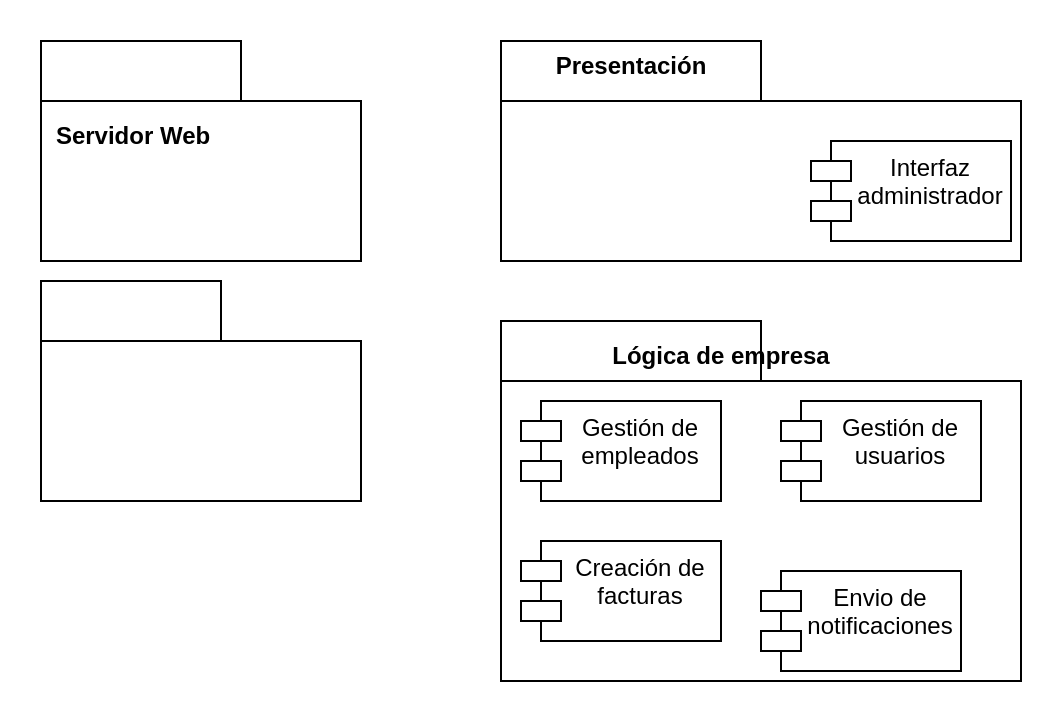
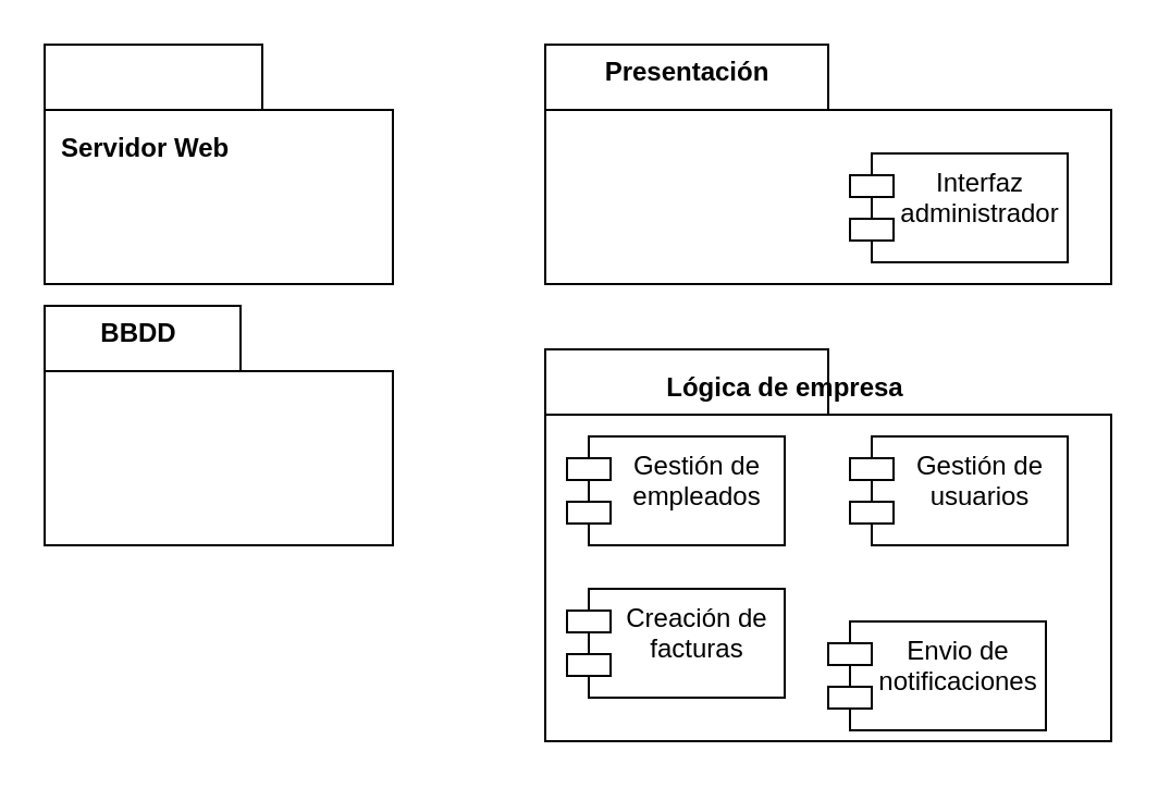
- <mxCell id="4" value="Interfaz administrador" style="shape=module;align=left;spacingLeft=20;align=center;verticalAlign=top;whiteSpace=wrap;html=1;" vertex="1" parent="1"><mxGeometry x="405" y="70" width="100" height="50" as="geometry" /></mxCell>
+ <mxCell id="4" value="Interfaz administrador" style="shape=module;align=left;spacingLeft=20;align=center;verticalAlign=top;whiteSpace=wrap;html=1;" vertex="1" parent="1"><mxGeometry x="390" y="70" width="100" height="50" as="geometry" /></mxCell>
+ <mxCell id="13" value="BBDD" style="text;align=center;fontStyle=1;verticalAlign=middle;spacingLeft=3;spacingRight=3;strokeColor=none;rotatable=0;points=[[0,0.5],[1,0.5]];portConstraint=eastwest;html=1;" vertex="1" parent="11"><mxGeometry x="10" width="65.455" height="26" as="geometry" /></mxCell>
